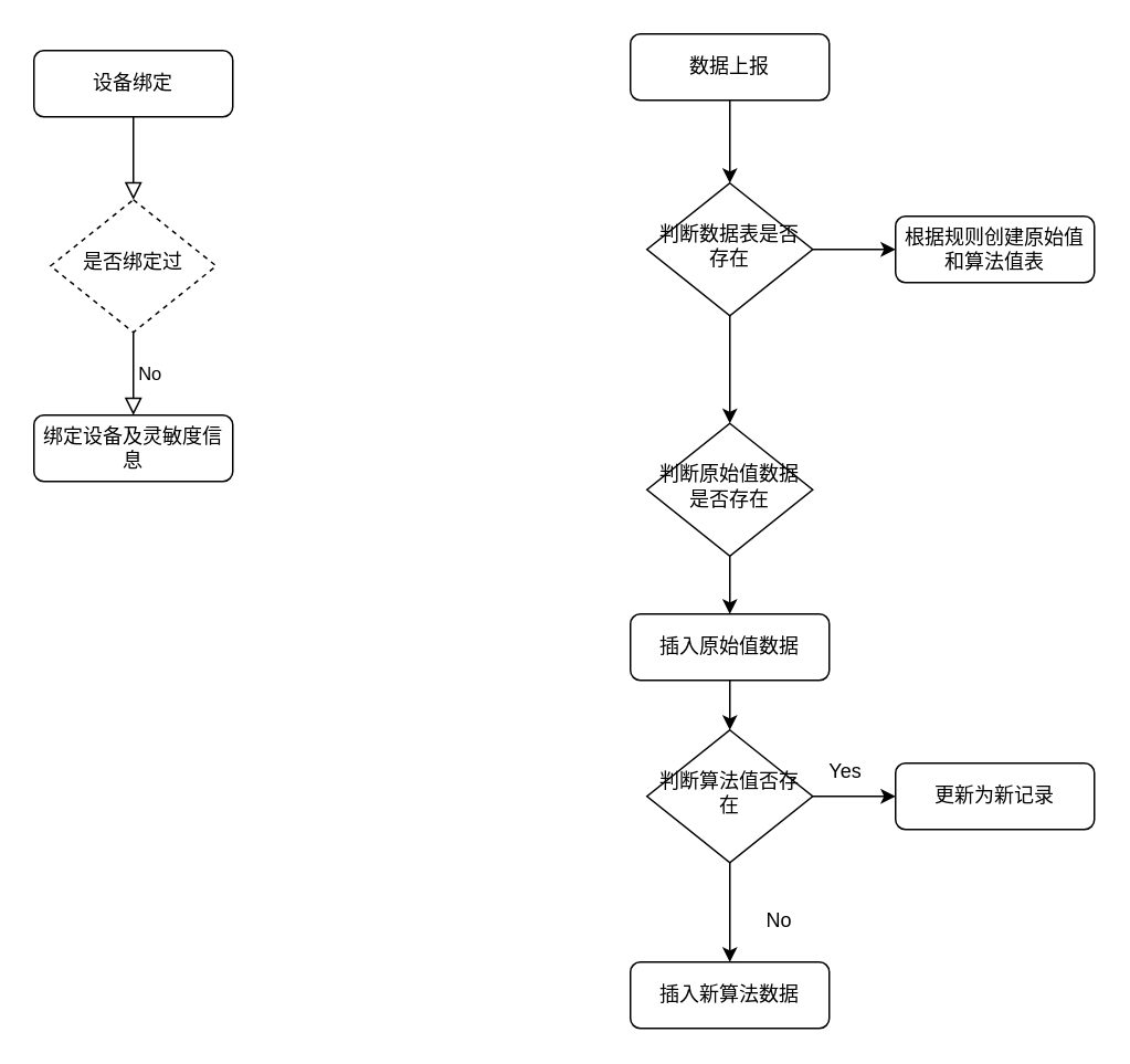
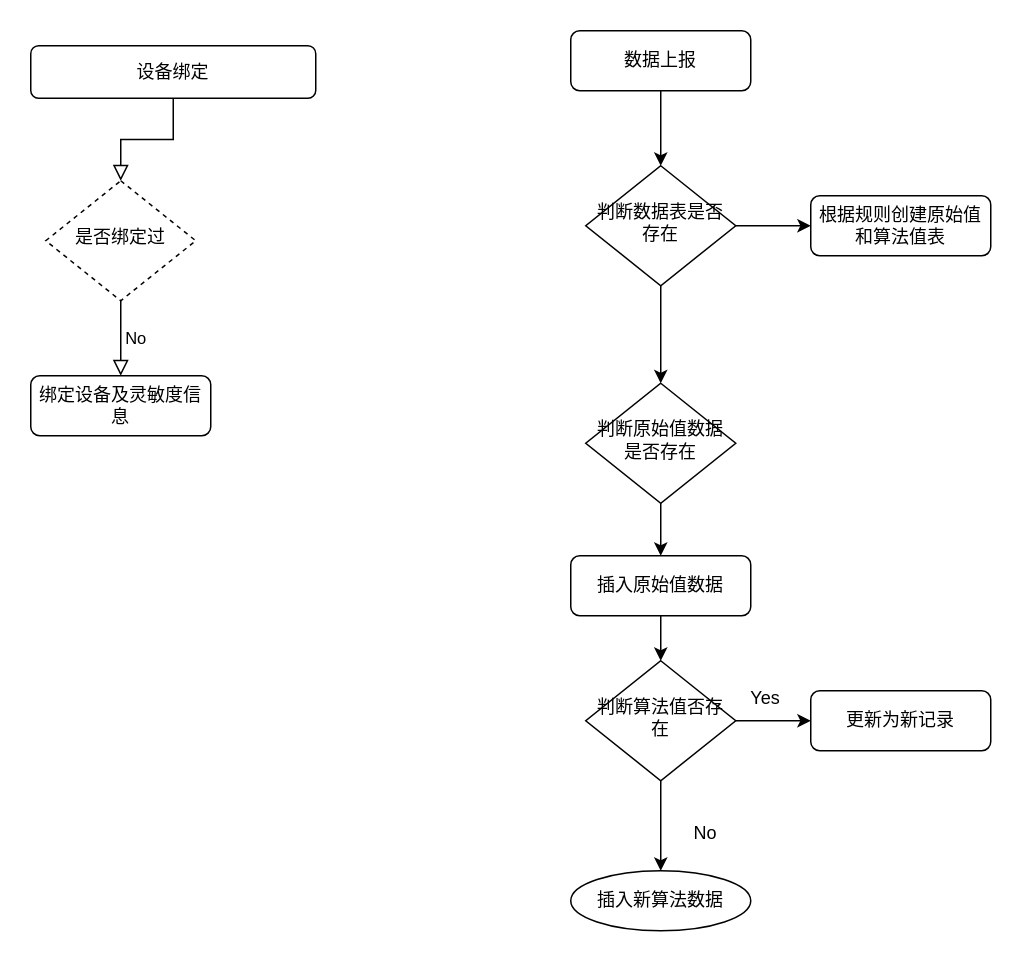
- <mxCell id="3" value="设备绑定" style="rounded=1;whiteSpace=wrap;html=1;fontSize=12;glass=0;strokeWidth=1;shadow=0;" parent="1" vertex="1"><mxGeometry x="20" y="30" width="120" height="40" as="geometry" /></mxCell>
+ <mxCell id="3" value="设备绑定" style="rounded=1;whiteSpace=wrap;html=1;fontSize=12;glass=0;strokeWidth=1;shadow=0;" parent="1" vertex="1"><mxGeometry x="20" y="30" width="190" height="35" as="geometry" /></mxCell>
- <mxCell id="20" value="插入新算法数据" style="rounded=1;whiteSpace=wrap;html=1;fontSize=12;glass=0;strokeWidth=1;shadow=0;" vertex="1" parent="1"><mxGeometry x="380" y="580" width="120" height="40" as="geometry" /></mxCell>
+ <mxCell id="20" value="插入新算法数据" style="ellipse;whiteSpace=wrap;html=1;fontSize=12;glass=0;strokeWidth=1;shadow=0;" vertex="1" parent="1"><mxGeometry x="380" y="580" width="120" height="40" as="geometry" /></mxCell>
